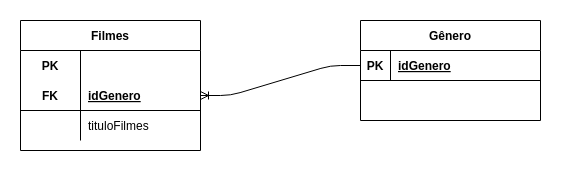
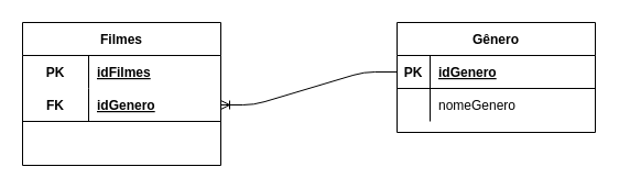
+ <mxCell id="12" value="idFilmes" style="shape=partialRectangle;connectable=0;fillColor=none;top=0;left=0;bottom=0;right=0;align=left;spacingLeft=6;fontStyle=5;overflow=hidden;" vertex="1" parent="10"><mxGeometry x="60" width="120" height="30" as="geometry" /></mxCell>
+ <mxCell id="8" value="nomeGenero" style="shape=partialRectangle;connectable=0;fillColor=none;top=0;left=0;bottom=0;right=0;align=left;spacingLeft=6;overflow=hidden;" vertex="1" parent="6"><mxGeometry x="30" width="150" height="30" as="geometry" /></mxCell>
- <mxCell id="18" value="tituloFilmes" style="shape=partialRectangle;connectable=0;fillColor=none;top=0;left=0;bottom=0;right=0;align=left;spacingLeft=6;overflow=hidden;" vertex="1" parent="16"><mxGeometry x="60" width="120" height="30" as="geometry" /></mxCell>
